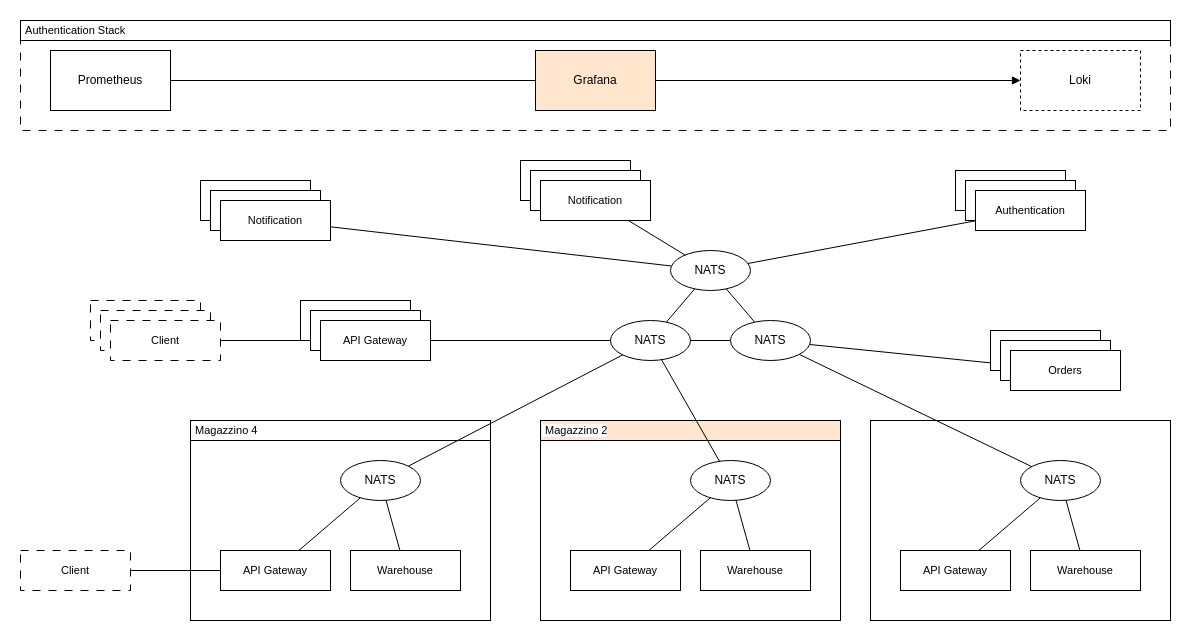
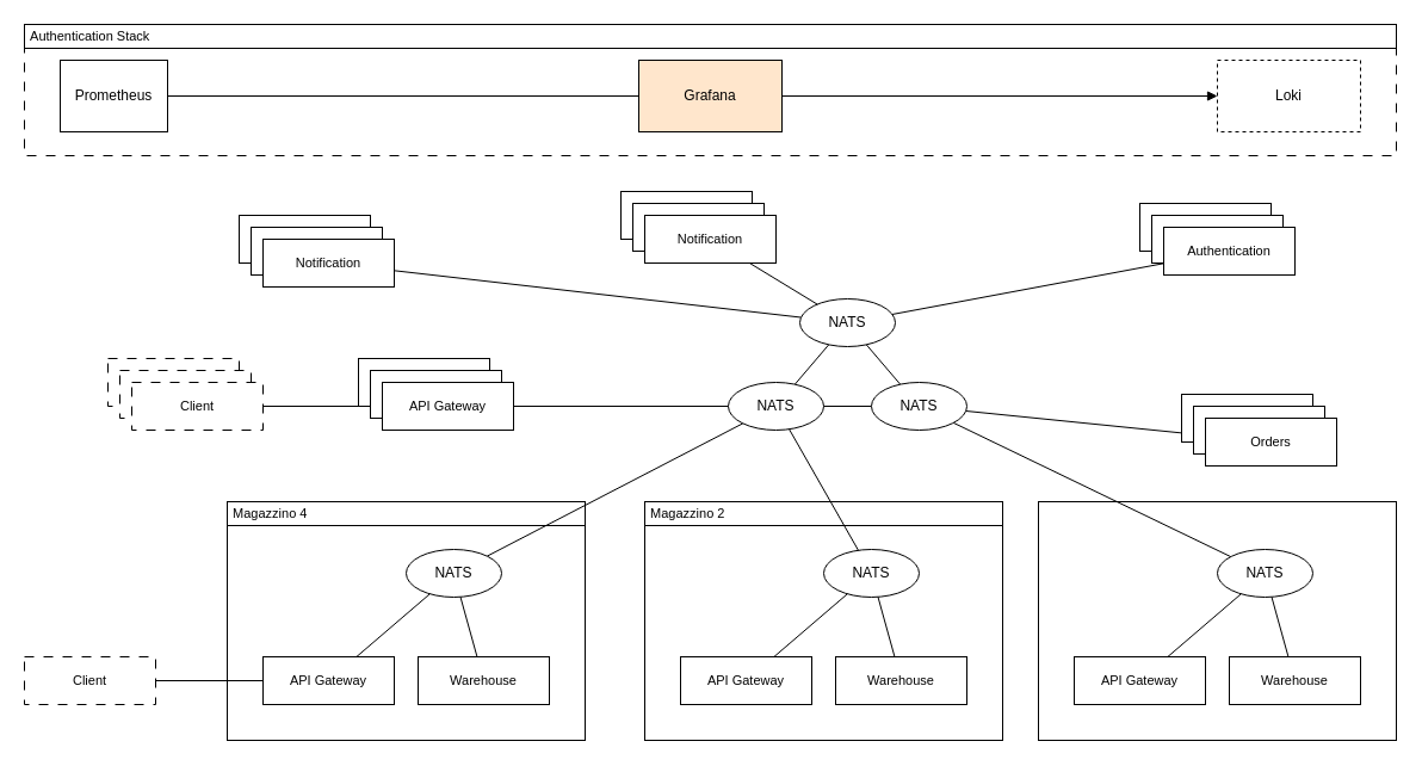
- <mxCell id="54" value="Prometheus" style="rounded=0;whiteSpace=wrap;html=1;" parent="1" vertex="1"><mxGeometry x="50" y="50" width="120" height="60" as="geometry" /></mxCell>
+ <mxCell id="54" value="Prometheus" style="rounded=0;whiteSpace=wrap;html=1;" parent="1" vertex="1"><mxGeometry x="50" y="50" width="90" height="60" as="geometry" /></mxCell>
- <mxCell id="39" value="&amp;nbsp;Magazzino 2" style="rounded=0;whiteSpace=wrap;html=1;fontFamily=Helvetica;fontSize=11;fontColor=default;labelBackgroundColor=default;align=left;fillColor=#ffe6cc;" parent="1" vertex="1"><mxGeometry x="540" y="420" width="300" height="20" as="geometry" /></mxCell>
+ <mxCell id="39" value="&amp;nbsp;Magazzino 2" style="rounded=0;whiteSpace=wrap;html=1;fontFamily=Helvetica;fontSize=11;fontColor=default;labelBackgroundColor=default;align=left;" parent="1" vertex="1"><mxGeometry x="540" y="420" width="300" height="20" as="geometry" /></mxCell>
